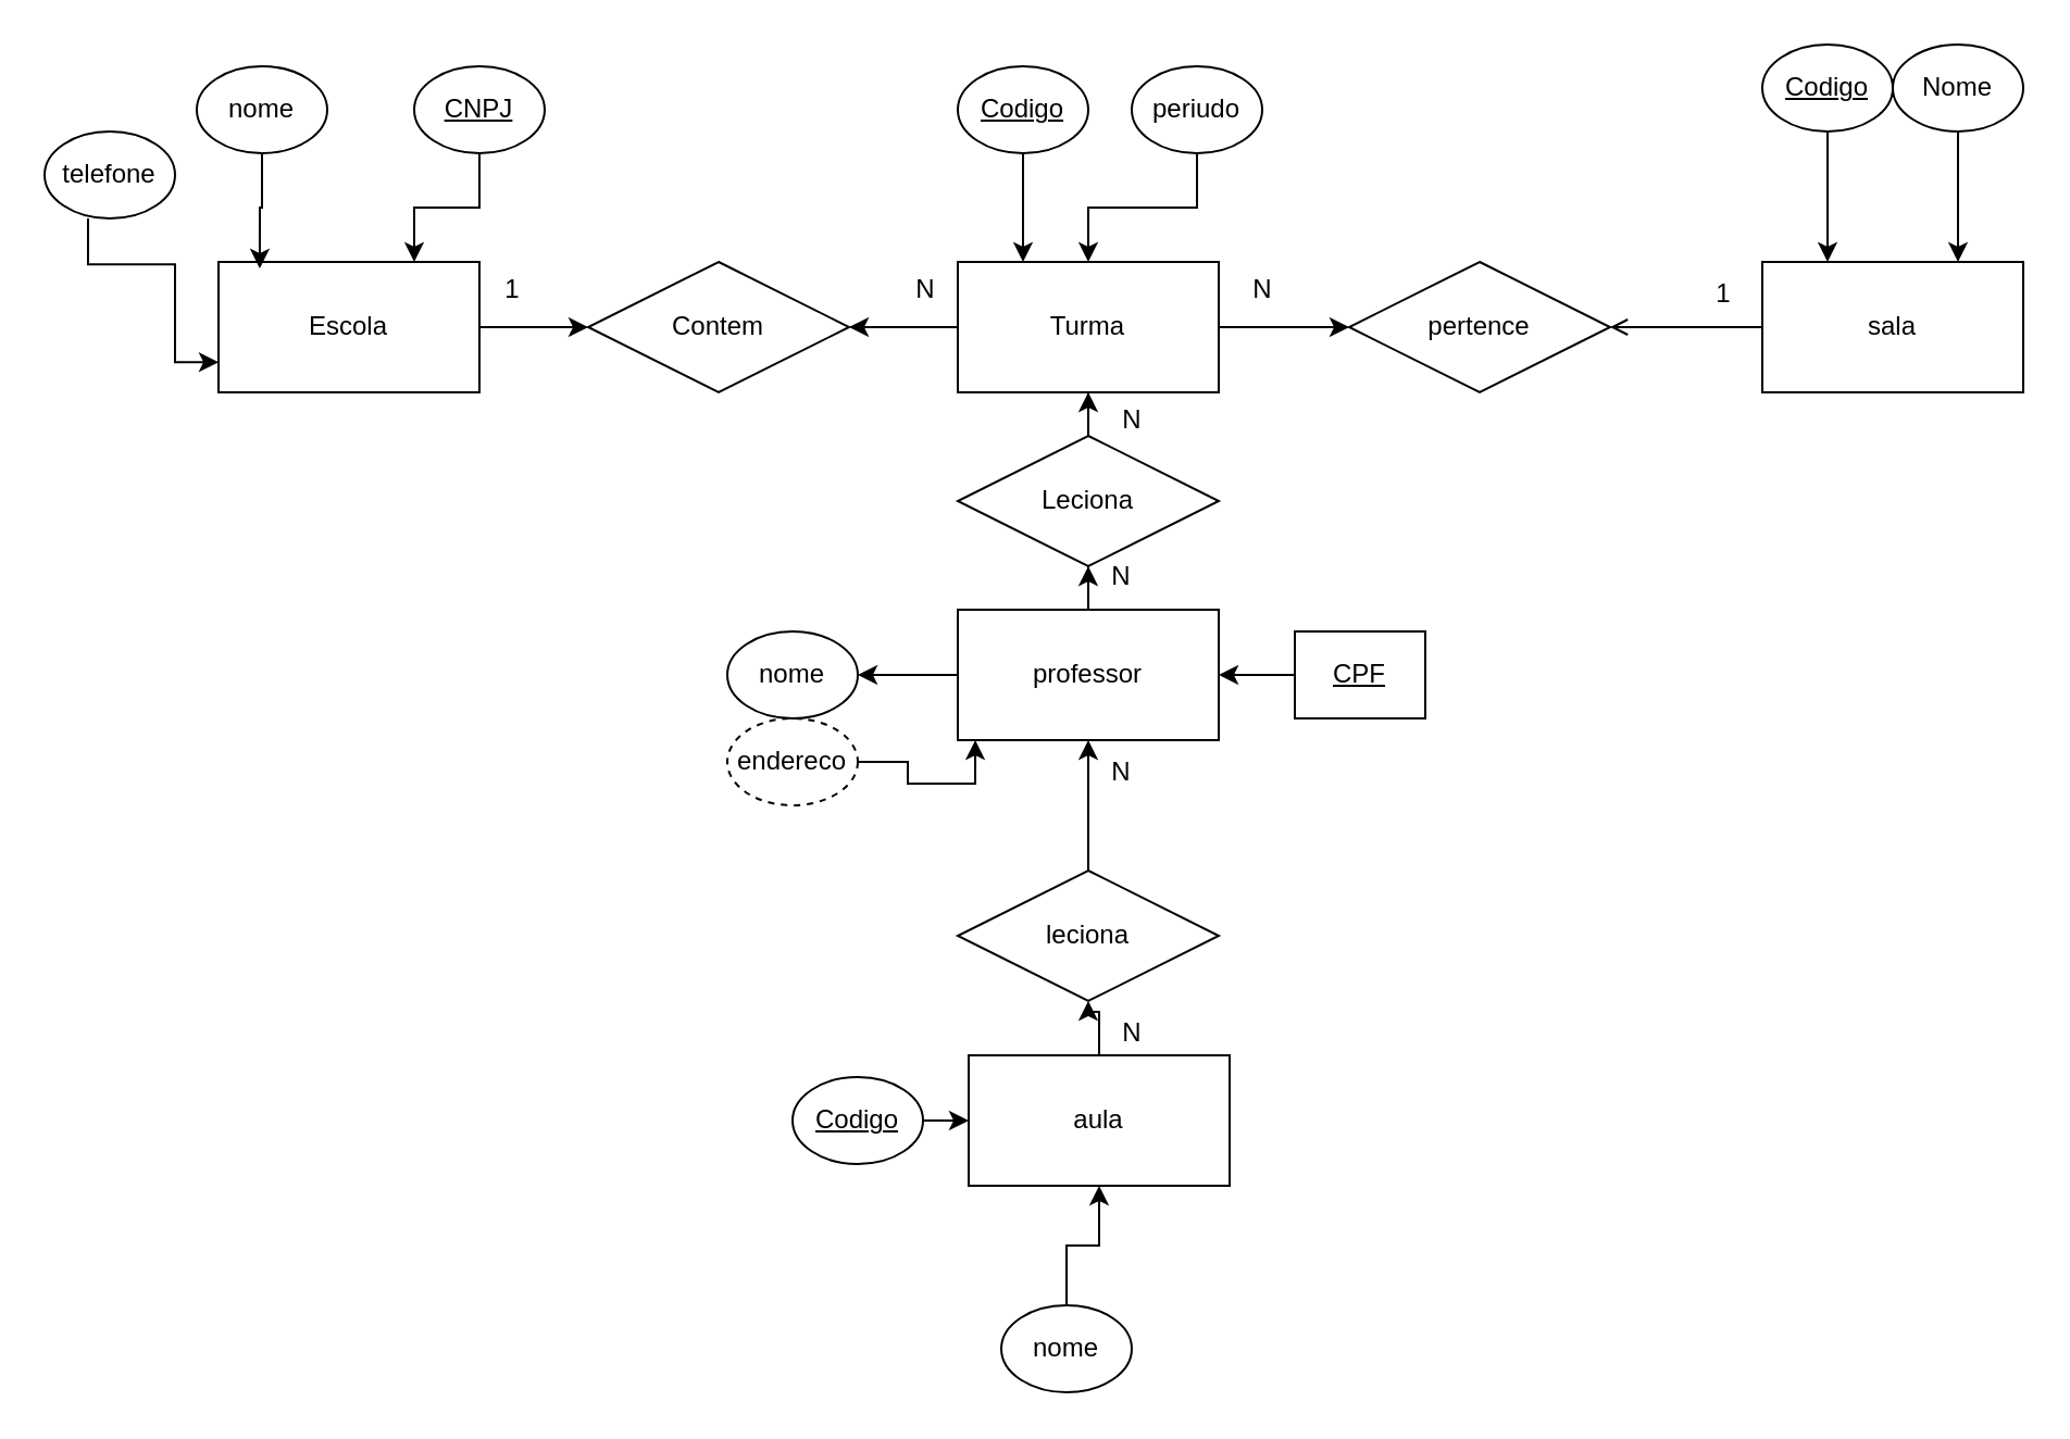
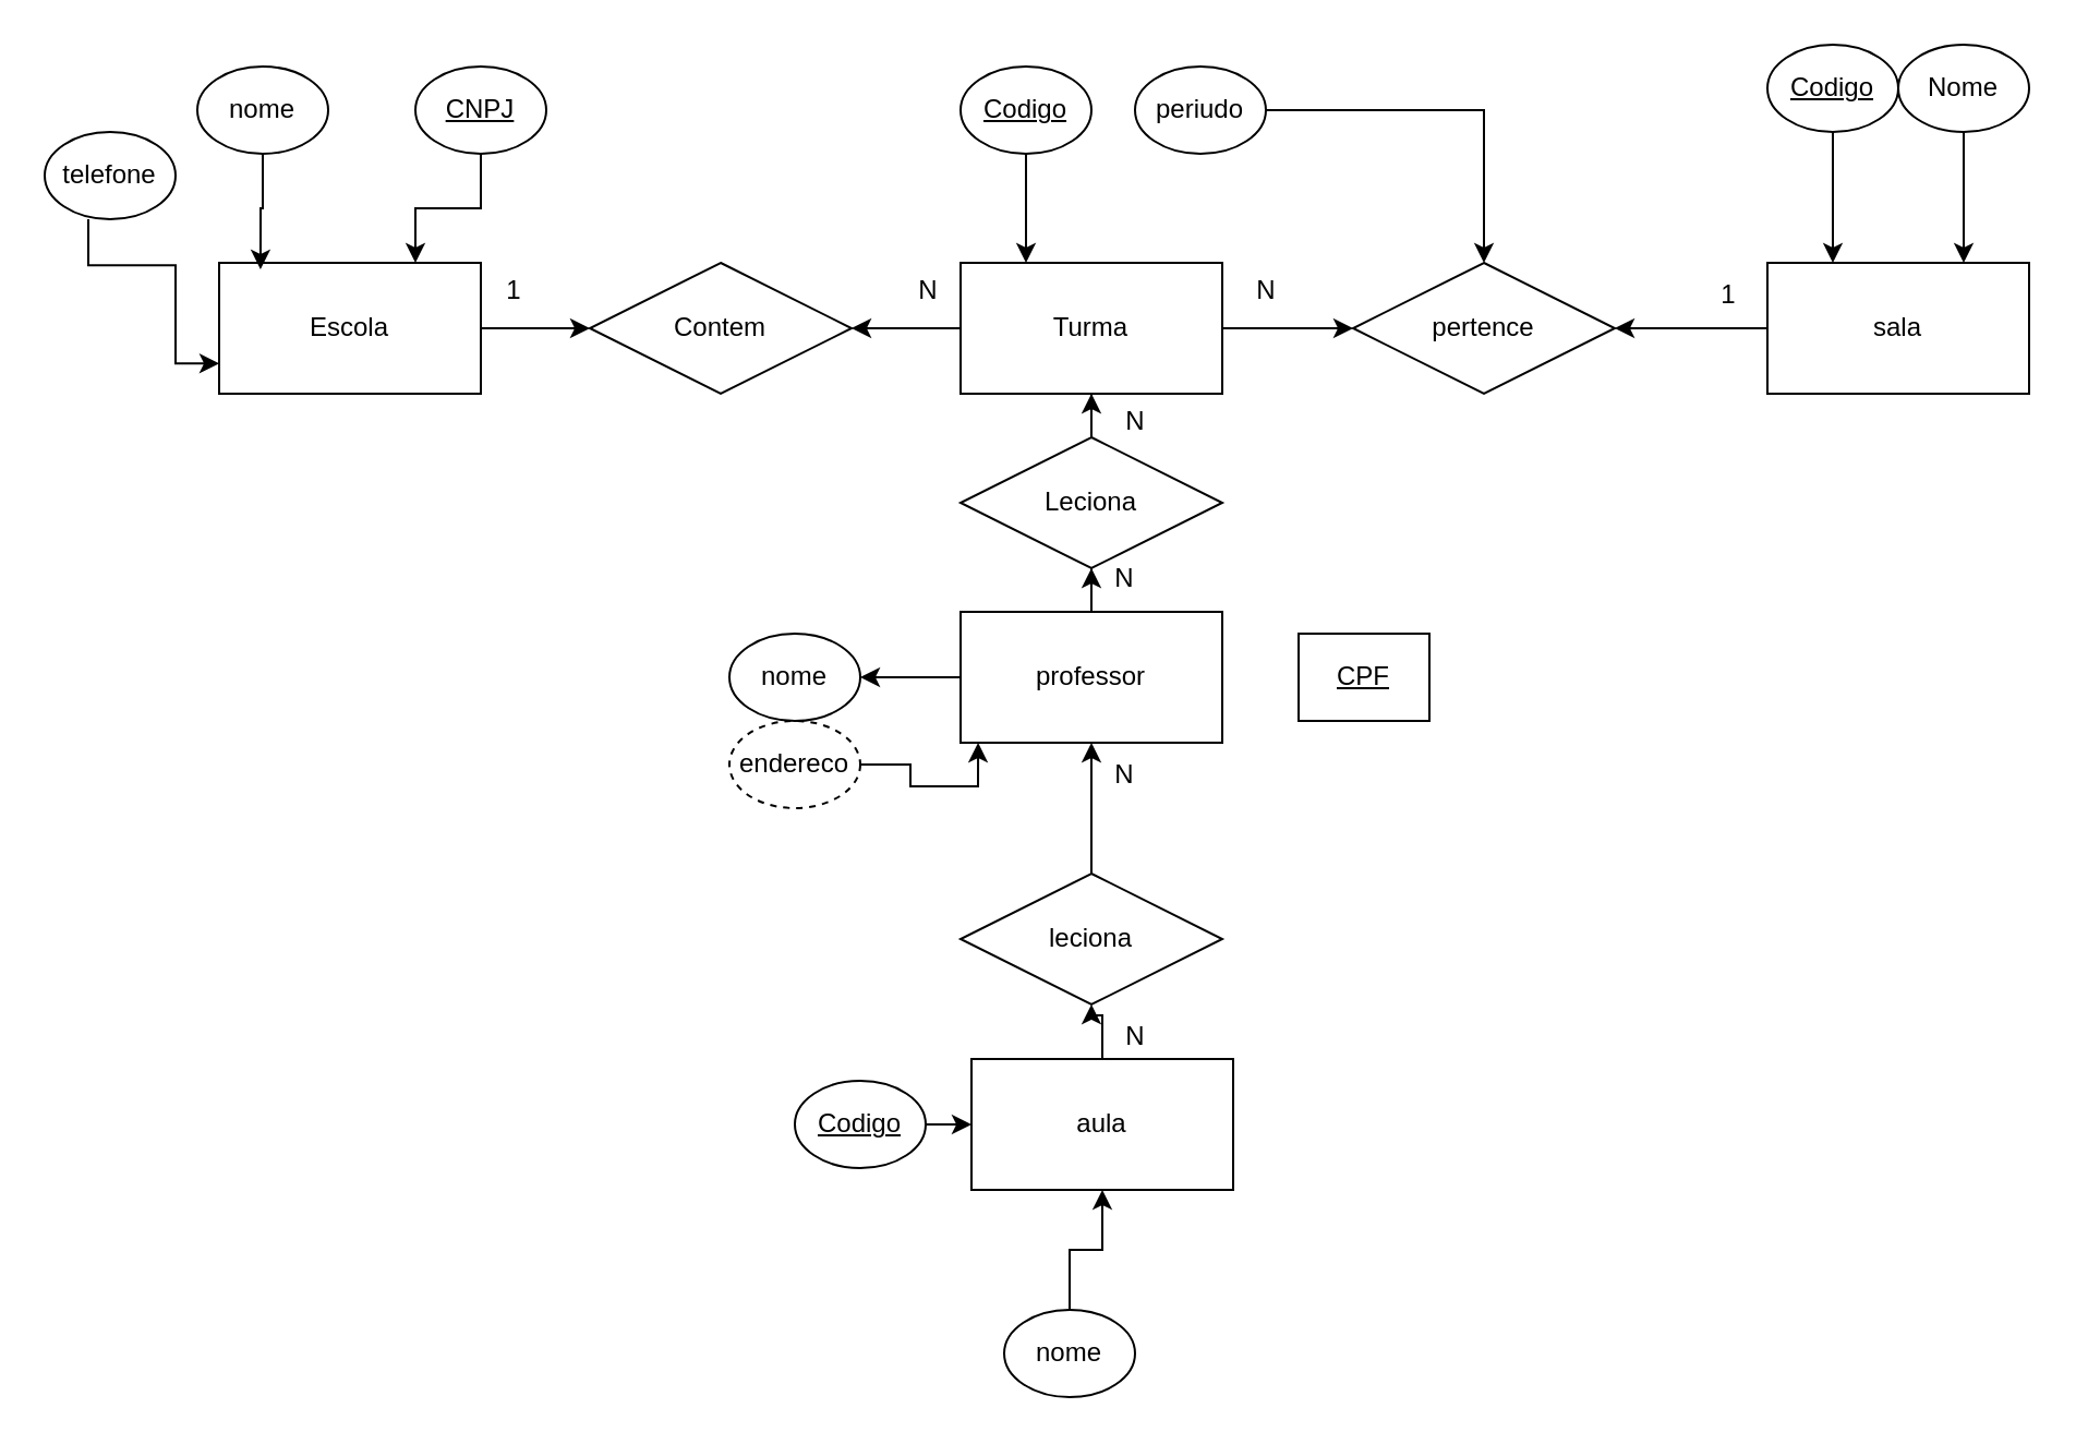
- <mxCell id="13" style="edgeStyle=orthogonalEdgeStyle;rounded=0;orthogonalLoop=1;jettySize=auto;html=1;" edge="1" parent="1" source="14" target="4"><mxGeometry relative="1" as="geometry" /></mxCell>
+ <mxCell id="13" style="edgeStyle=orthogonalEdgeStyle;rounded=0;orthogonalLoop=1;jettySize=auto;html=1;" edge="1" parent="1" source="14" target="39"><mxGeometry relative="1" as="geometry" /></mxCell>
- <mxCell id="25" style="edgeStyle=orthogonalEdgeStyle;rounded=0;orthogonalLoop=1;jettySize=auto;html=1;entryX=1;entryY=0.5;entryDx=0;entryDy=0;endArrow=open;" edge="1" parent="1" source="26" target="39"><mxGeometry relative="1" as="geometry" /></mxCell>
+ <mxCell id="25" style="edgeStyle=orthogonalEdgeStyle;rounded=0;orthogonalLoop=1;jettySize=auto;html=1;entryX=1;entryY=0.5;entryDx=0;entryDy=0;" edge="1" parent="1" source="26" target="39"><mxGeometry relative="1" as="geometry" /></mxCell>
- <mxCell id="33" style="edgeStyle=orthogonalEdgeStyle;rounded=0;orthogonalLoop=1;jettySize=auto;html=1;entryX=1;entryY=0.5;entryDx=0;entryDy=0;" edge="1" parent="1" source="34" target="22"><mxGeometry relative="1" as="geometry" /></mxCell>
